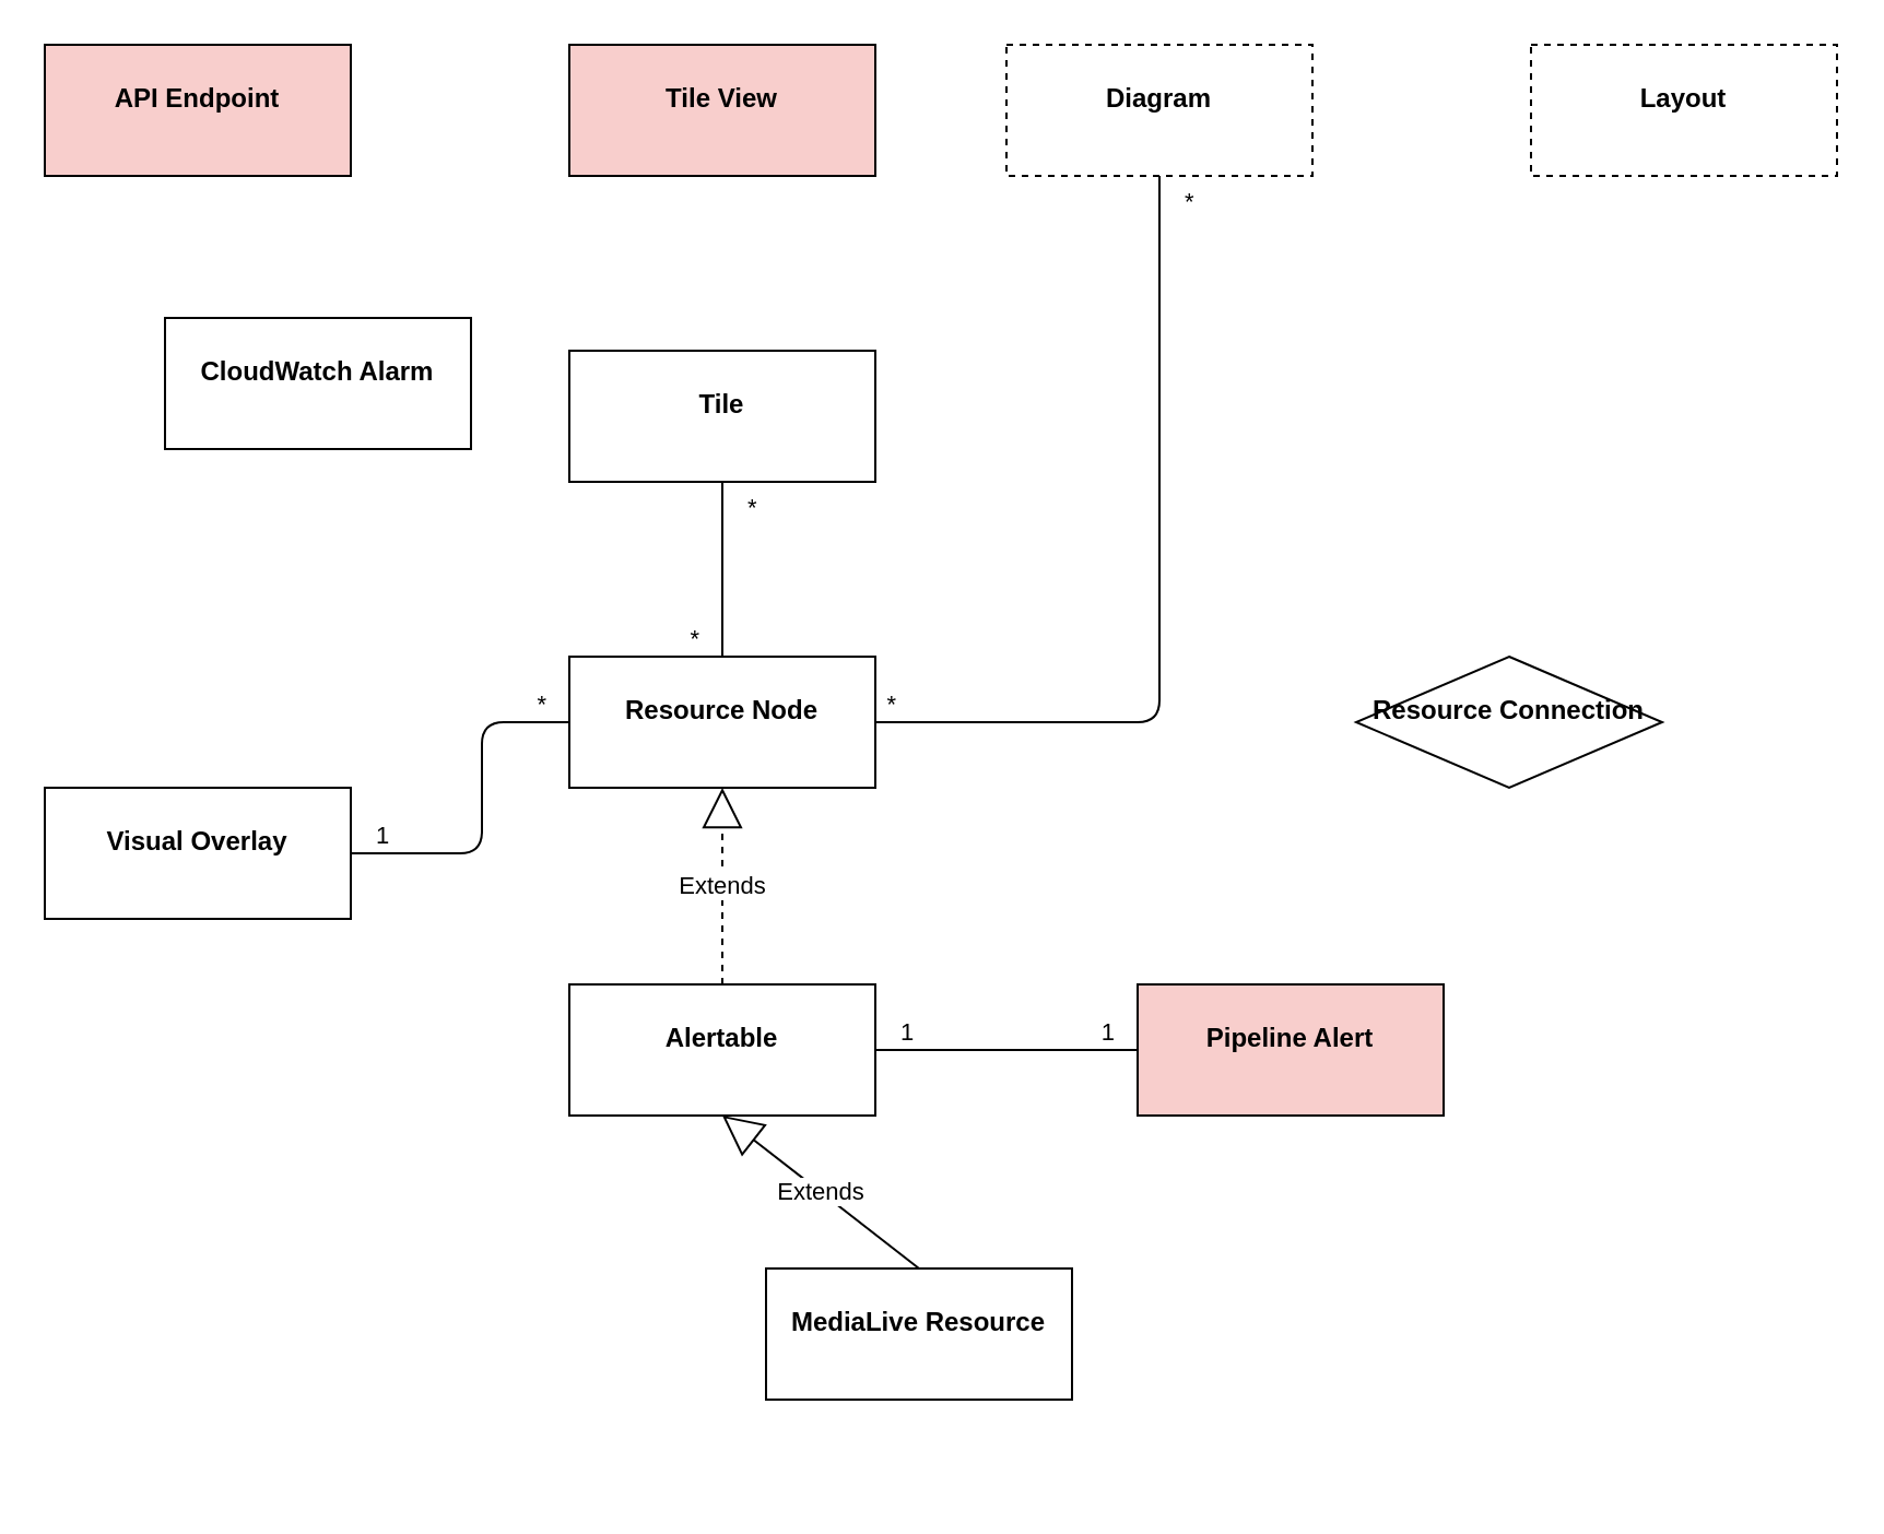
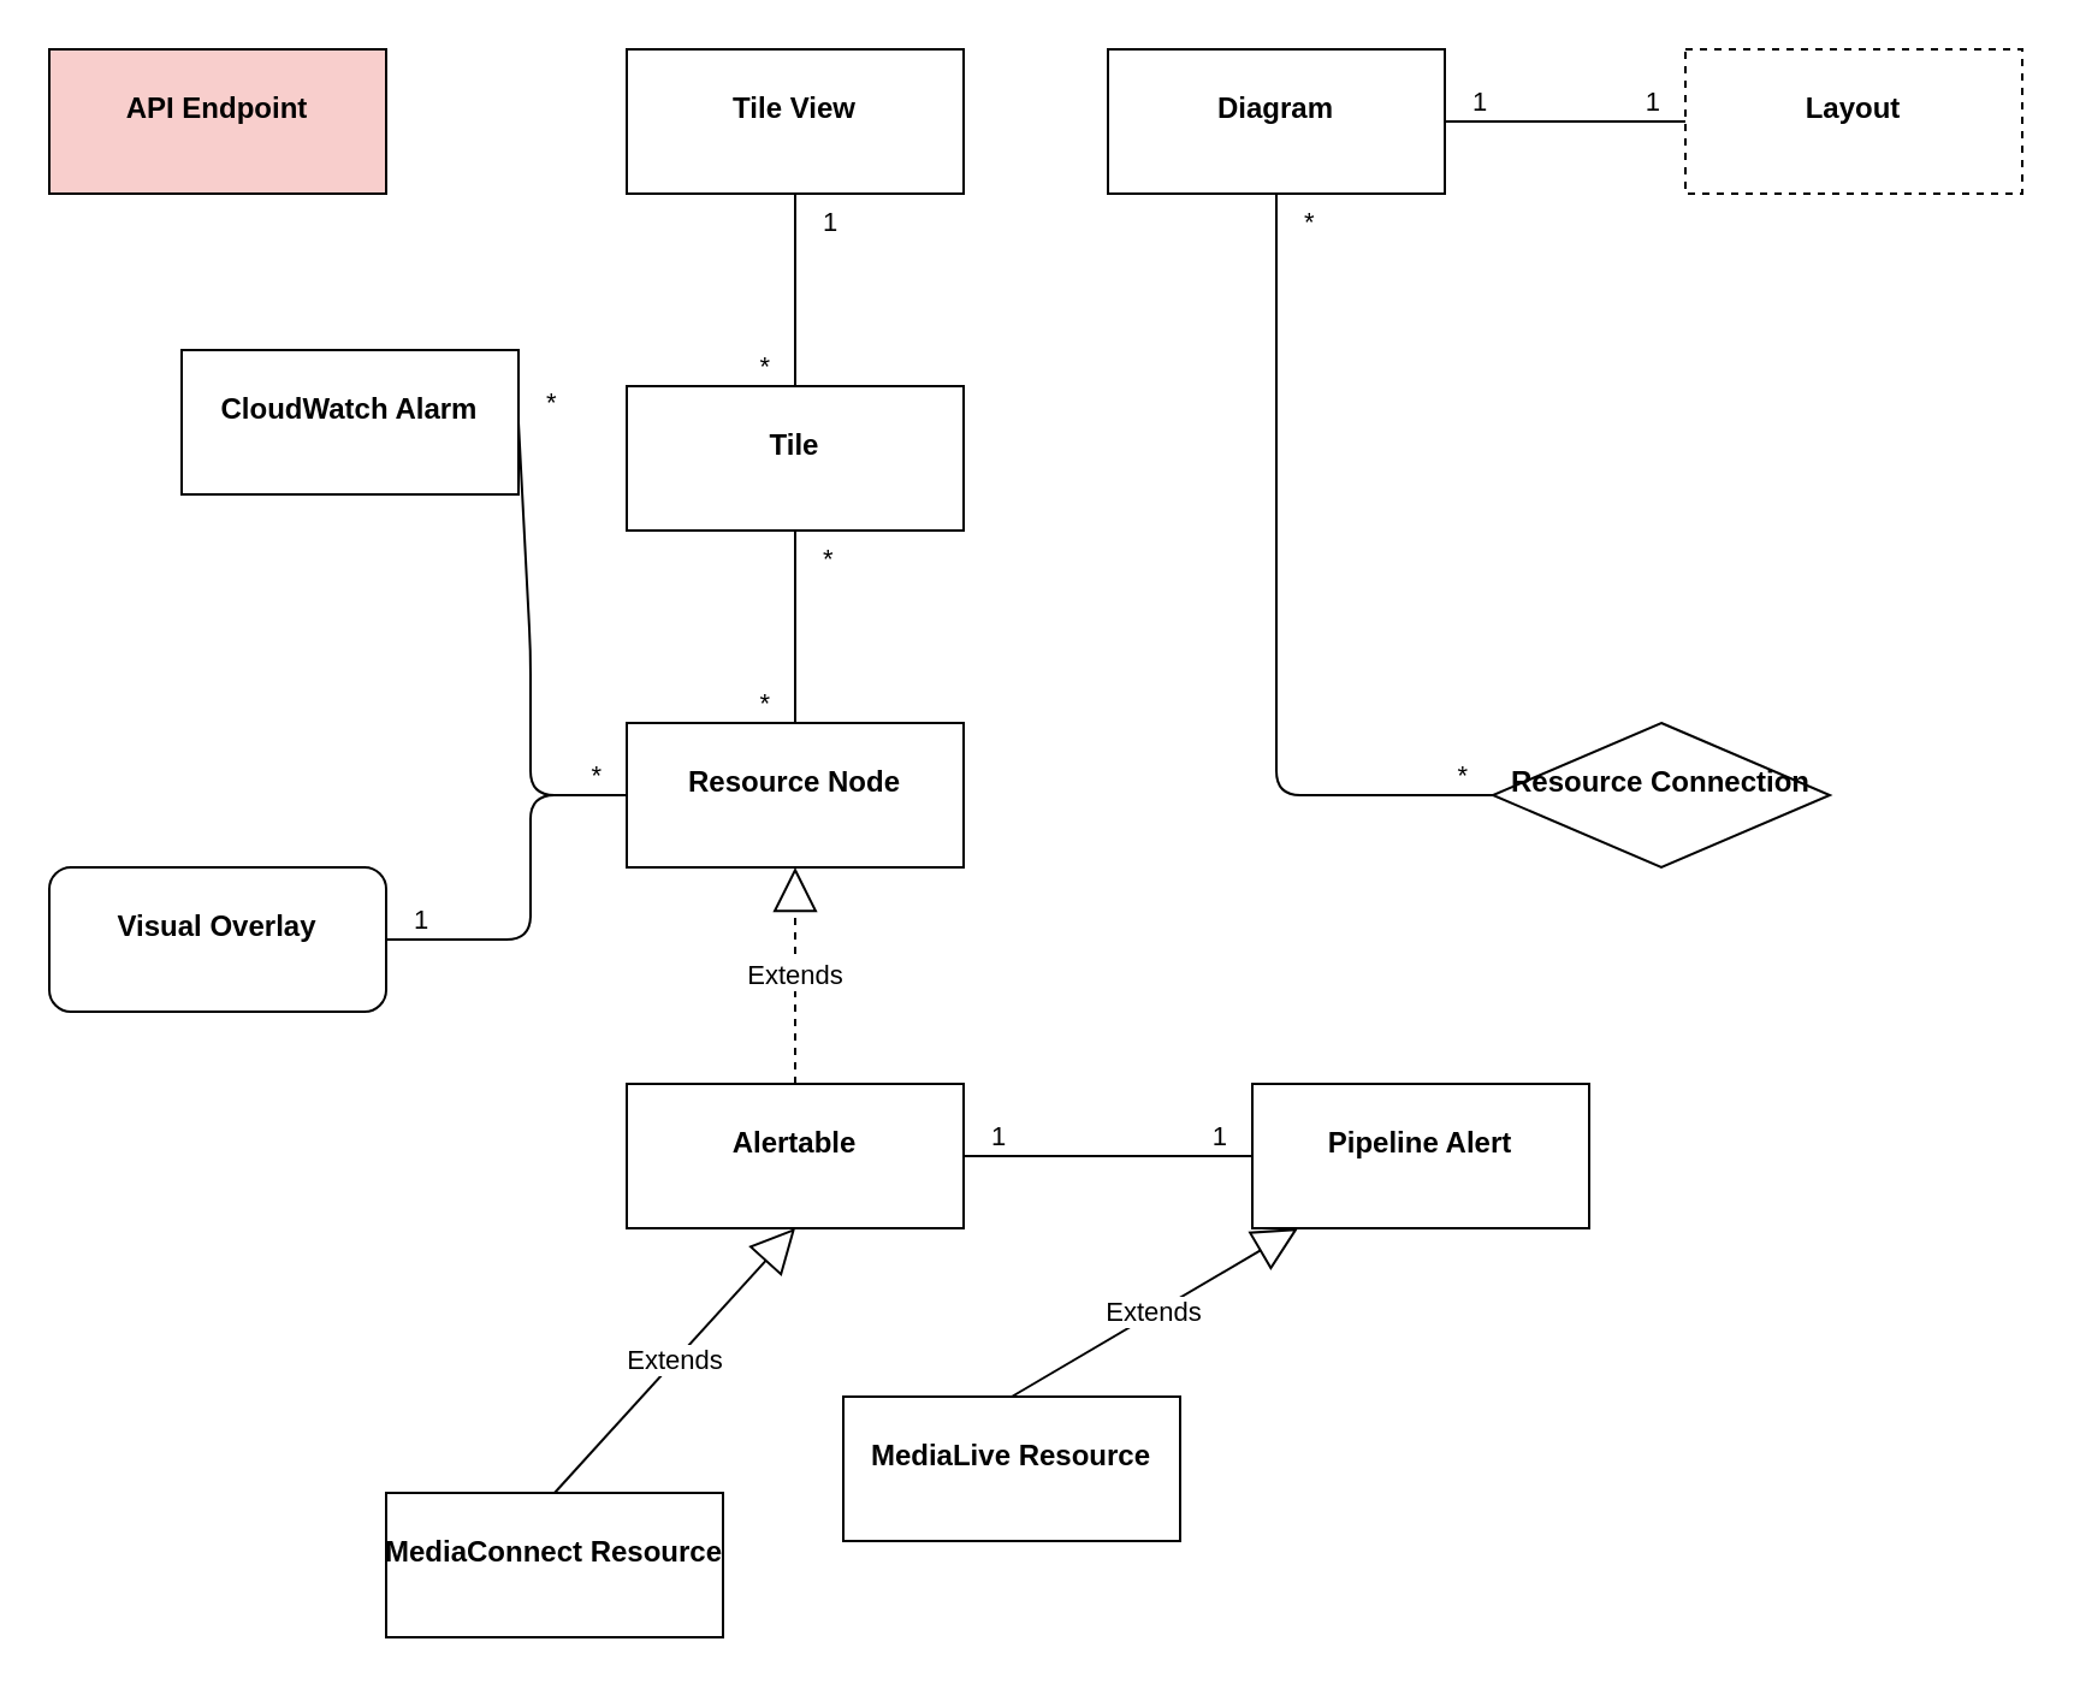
- <mxCell id="3" value="&lt;p style=&quot;margin: 0px ; margin-top: 4px ; text-align: center&quot;&gt;&lt;br&gt;&lt;b&gt;Tile View&lt;/b&gt;&lt;/p&gt;" style="verticalAlign=top;align=left;overflow=fill;fontSize=12;fontFamily=Helvetica;html=1;fillColor=#f8cecc;" vertex="1" parent="1"><mxGeometry x="260" y="20" width="140" height="60" as="geometry" /></mxCell>
+ <mxCell id="3" value="&lt;p style=&quot;margin: 0px ; margin-top: 4px ; text-align: center&quot;&gt;&lt;br&gt;&lt;b&gt;Tile View&lt;/b&gt;&lt;/p&gt;" style="verticalAlign=top;align=left;overflow=fill;fontSize=12;fontFamily=Helvetica;html=1;" vertex="1" parent="1"><mxGeometry x="260" y="20" width="140" height="60" as="geometry" /></mxCell>
- <mxCell id="7" value="&lt;p style=&quot;margin: 0px ; margin-top: 4px ; text-align: center&quot;&gt;&lt;br&gt;&lt;b&gt;Diagram&lt;/b&gt;&lt;/p&gt;" style="verticalAlign=top;align=left;overflow=fill;fontSize=12;fontFamily=Helvetica;html=1;dashed=1;" vertex="1" parent="1"><mxGeometry x="460" y="20" width="140" height="60" as="geometry" /></mxCell>
+ <mxCell id="7" value="&lt;p style=&quot;margin: 0px ; margin-top: 4px ; text-align: center&quot;&gt;&lt;br&gt;&lt;b&gt;Diagram&lt;/b&gt;&lt;/p&gt;" style="verticalAlign=top;align=left;overflow=fill;fontSize=12;fontFamily=Helvetica;html=1;" vertex="1" parent="1"><mxGeometry x="460" y="20" width="140" height="60" as="geometry" /></mxCell>
+ <mxCell id="36" value="" style="endArrow=none;html=1;exitX=1;exitY=0.5;exitDx=0;exitDy=0;entryX=0;entryY=0.5;entryDx=0;entryDy=0;" edge="1" parent="1" source="7" target="12"><mxGeometry relative="1" as="geometry"><mxPoint x="750" y="160" as="sourcePoint" /><mxPoint x="910" y="160" as="targetPoint" /></mxGeometry></mxCell>
+ <mxCell id="37" value="1" style="edgeLabel;resizable=0;html=1;align=left;verticalAlign=bottom;" connectable="0" vertex="1" parent="36"><mxGeometry x="-1" relative="1" as="geometry"><mxPoint x="10" as="offset" /></mxGeometry></mxCell>
+ <mxCell id="38" value="1" style="edgeLabel;resizable=0;html=1;align=right;verticalAlign=bottom;" connectable="0" vertex="1" parent="36"><mxGeometry x="1" relative="1" as="geometry"><mxPoint x="-10" as="offset" /></mxGeometry></mxCell>
+ <mxCell id="27" value="" style="endArrow=none;html=1;edgeStyle=orthogonalEdgeStyle;exitX=0.5;exitY=1;exitDx=0;exitDy=0;entryX=0.5;entryY=0;entryDx=0;entryDy=0;" edge="1" parent="1" source="3" target="8"><mxGeometry relative="1" as="geometry"><mxPoint x="730" y="430" as="sourcePoint" /><mxPoint x="280" y="130" as="targetPoint" /></mxGeometry></mxCell>
+ <mxCell id="28" value="1" style="edgeLabel;resizable=0;html=1;align=left;verticalAlign=bottom;" connectable="0" vertex="1" parent="27"><mxGeometry x="-1" relative="1" as="geometry"><mxPoint x="10" y="20" as="offset" /></mxGeometry></mxCell>
+ <mxCell id="29" value="*" style="edgeLabel;resizable=0;html=1;align=right;verticalAlign=bottom;" connectable="0" vertex="1" parent="27"><mxGeometry x="1" relative="1" as="geometry"><mxPoint x="-10" as="offset" /></mxGeometry></mxCell>
+ <mxCell id="18" value="" style="endArrow=none;html=1;exitX=1;exitY=0.5;exitDx=0;exitDy=0;entryX=0;entryY=0.5;entryDx=0;entryDy=0;" edge="1" parent="1" source="14" target="13"><mxGeometry relative="1" as="geometry"><mxPoint x="450" y="420" as="sourcePoint" /><mxPoint x="610" y="420" as="targetPoint" /><Array as="points"><mxPoint x="220" y="270" /><mxPoint x="220" y="330" /></Array></mxGeometry></mxCell>
+ <mxCell id="19" value="*" style="edgeLabel;resizable=0;html=1;align=left;verticalAlign=bottom;" connectable="0" vertex="1" parent="18"><mxGeometry x="-1" relative="1" as="geometry"><mxPoint x="10" as="offset" /></mxGeometry></mxCell>
+ <mxCell id="20" value="*" style="edgeLabel;resizable=0;html=1;align=right;verticalAlign=bottom;" connectable="0" vertex="1" parent="18"><mxGeometry x="1" relative="1" as="geometry"><mxPoint x="-10" as="offset" /></mxGeometry></mxCell>
- <mxCell id="39" value="" style="endArrow=none;html=1;exitX=0.5;exitY=1;exitDx=0;exitDy=0;entryX=1;entryY=0.5;entryDx=0;entryDy=0;" edge="1" parent="1" source="7" target="13"><mxGeometry relative="1" as="geometry"><mxPoint x="550" y="80" as="sourcePoint" /><mxPoint x="420" y="330" as="targetPoint" /><Array as="points"><mxPoint x="530" y="330" /></Array></mxGeometry></mxCell>
- <mxCell id="40" value="*" style="edgeLabel;resizable=0;html=1;align=left;verticalAlign=bottom;" connectable="0" vertex="1" parent="39"><mxGeometry x="-1" relative="1" as="geometry"><mxPoint x="10" y="20" as="offset" /></mxGeometry></mxCell>
- <mxCell id="41" value="*" style="edgeLabel;resizable=0;html=1;align=right;verticalAlign=bottom;" connectable="0" vertex="1" parent="39"><mxGeometry x="1" relative="1" as="geometry"><mxPoint x="10" as="offset" /></mxGeometry></mxCell>
+ <mxCell id="33" value="" style="endArrow=none;html=1;exitX=0.5;exitY=1;exitDx=0;exitDy=0;entryX=0;entryY=0.5;entryDx=0;entryDy=0;" edge="1" parent="1" source="7" target="11"><mxGeometry relative="1" as="geometry"><mxPoint x="700" y="210" as="sourcePoint" /><mxPoint x="860" y="210" as="targetPoint" /><Array as="points"><mxPoint x="530" y="330" /></Array></mxGeometry></mxCell>
+ <mxCell id="34" value="*" style="edgeLabel;resizable=0;html=1;align=left;verticalAlign=bottom;" connectable="0" vertex="1" parent="33"><mxGeometry x="-1" relative="1" as="geometry"><mxPoint x="10" y="20" as="offset" /></mxGeometry></mxCell>
+ <mxCell id="35" value="*" style="edgeLabel;resizable=0;html=1;align=right;verticalAlign=bottom;" connectable="0" vertex="1" parent="33"><mxGeometry x="1" relative="1" as="geometry"><mxPoint x="-10" as="offset" /></mxGeometry></mxCell>
- <mxCell id="10" value="&lt;p style=&quot;margin: 0px ; margin-top: 4px ; text-align: center&quot;&gt;&lt;br&gt;&lt;b&gt;Visual Overlay&lt;/b&gt;&lt;/p&gt;" style="verticalAlign=top;align=left;overflow=fill;fontSize=12;fontFamily=Helvetica;html=1;" vertex="1" parent="1"><mxGeometry x="20" y="360" width="140" height="60" as="geometry" /></mxCell>
+ <mxCell id="10" value="&lt;p style=&quot;margin: 0px ; margin-top: 4px ; text-align: center&quot;&gt;&lt;br&gt;&lt;b&gt;Visual Overlay&lt;/b&gt;&lt;/p&gt;" style="verticalAlign=top;align=left;overflow=fill;fontSize=12;fontFamily=Helvetica;html=1;rounded=1;" vertex="1" parent="1"><mxGeometry x="20" y="360" width="140" height="60" as="geometry" /></mxCell>
- <mxCell id="4" value="&lt;p style=&quot;margin: 0px ; margin-top: 4px ; text-align: center&quot;&gt;&lt;br&gt;&lt;b&gt;Pipeline Alert&lt;/b&gt;&lt;/p&gt;" style="verticalAlign=top;align=left;overflow=fill;fontSize=12;fontFamily=Helvetica;html=1;fillColor=#f8cecc;" vertex="1" parent="1"><mxGeometry x="520" y="450" width="140" height="60" as="geometry" /></mxCell>
+ <mxCell id="4" value="&lt;p style=&quot;margin: 0px ; margin-top: 4px ; text-align: center&quot;&gt;&lt;br&gt;&lt;b&gt;Pipeline Alert&lt;/b&gt;&lt;/p&gt;" style="verticalAlign=top;align=left;overflow=fill;fontSize=12;fontFamily=Helvetica;html=1;" vertex="1" parent="1"><mxGeometry x="520" y="450" width="140" height="60" as="geometry" /></mxCell>
- <mxCell id="17" value="Extends" style="endArrow=block;endSize=16;endFill=0;html=1;entryX=0.5;entryY=1;entryDx=0;entryDy=0;exitX=0.5;exitY=0;exitDx=0;exitDy=0;noEdgeStyle=1;" edge="1" parent="1" source="5" target="9"><mxGeometry width="160" relative="1" as="geometry"><mxPoint x="650" y="530" as="sourcePoint" /><mxPoint x="670" y="330" as="targetPoint" /></mxGeometry></mxCell>
+ <mxCell id="17" value="Extends" style="endArrow=block;endSize=16;endFill=0;html=1;exitX=0.5;exitY=0;exitDx=0;exitDy=0;noEdgeStyle=1;" edge="1" parent="1" source="5" target="4"><mxGeometry width="160" relative="1" as="geometry"><mxPoint x="650" y="530" as="sourcePoint" /><mxPoint x="670" y="330" as="targetPoint" /></mxGeometry></mxCell>
+ <mxCell id="16" value="Extends" style="endArrow=block;endSize=16;endFill=0;html=1;entryX=0.5;entryY=1;entryDx=0;entryDy=0;exitX=0.5;exitY=0;exitDx=0;exitDy=0;noEdgeStyle=1;" edge="1" parent="1" source="6" target="9"><mxGeometry width="160" relative="1" as="geometry"><mxPoint x="640" y="520" as="sourcePoint" /><mxPoint x="660" y="320" as="targetPoint" /></mxGeometry></mxCell>
+ <mxCell id="6" value="&lt;p style=&quot;margin: 0px ; margin-top: 4px ; text-align: center&quot;&gt;&lt;br&gt;&lt;b&gt;MediaConnect Resource&lt;/b&gt;&lt;/p&gt;" style="verticalAlign=top;align=left;overflow=fill;fontSize=12;fontFamily=Helvetica;html=1;" vertex="1" parent="1"><mxGeometry x="160" y="620" width="140" height="60" as="geometry" /></mxCell>
